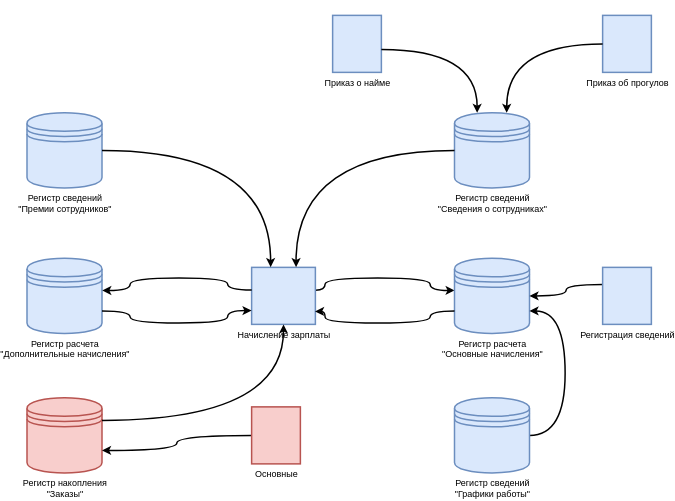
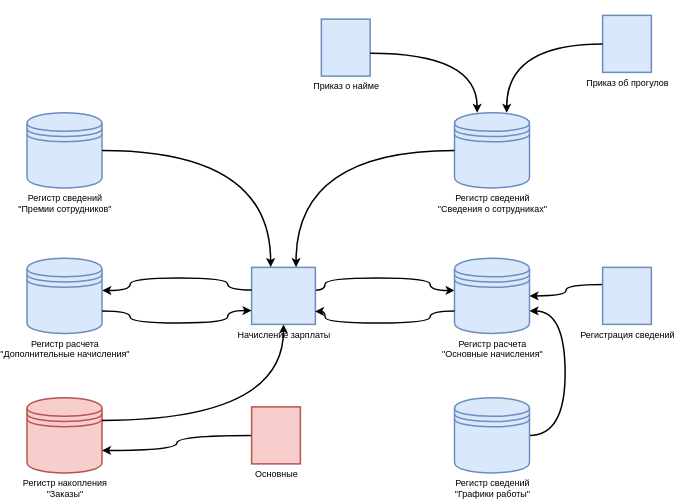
- <mxCell id="6" value="Приказ о найме" style="shape=mxgraph.bpmn.data2;labelPosition=center;verticalLabelPosition=bottom;align=center;verticalAlign=top;size=15;html=1;fillColor=#dae8fc;strokeColor=#6c8ebf;strokeWidth=2;" vertex="1" parent="1"><mxGeometry x="428" y="20" width="65" height="76" as="geometry" /></mxCell>
+ <mxCell id="6" value="Приказ о найме" style="shape=mxgraph.bpmn.data2;labelPosition=center;verticalLabelPosition=bottom;align=center;verticalAlign=top;size=15;html=1;fillColor=#dae8fc;strokeColor=#6c8ebf;strokeWidth=2;" vertex="1" parent="1"><mxGeometry x="413" y="25" width="65" height="76" as="geometry" /></mxCell>
